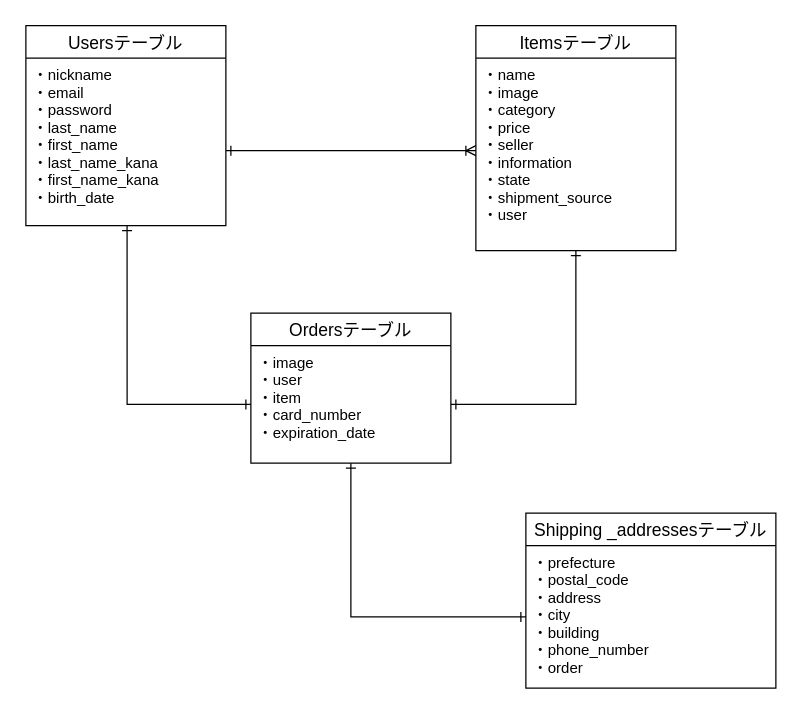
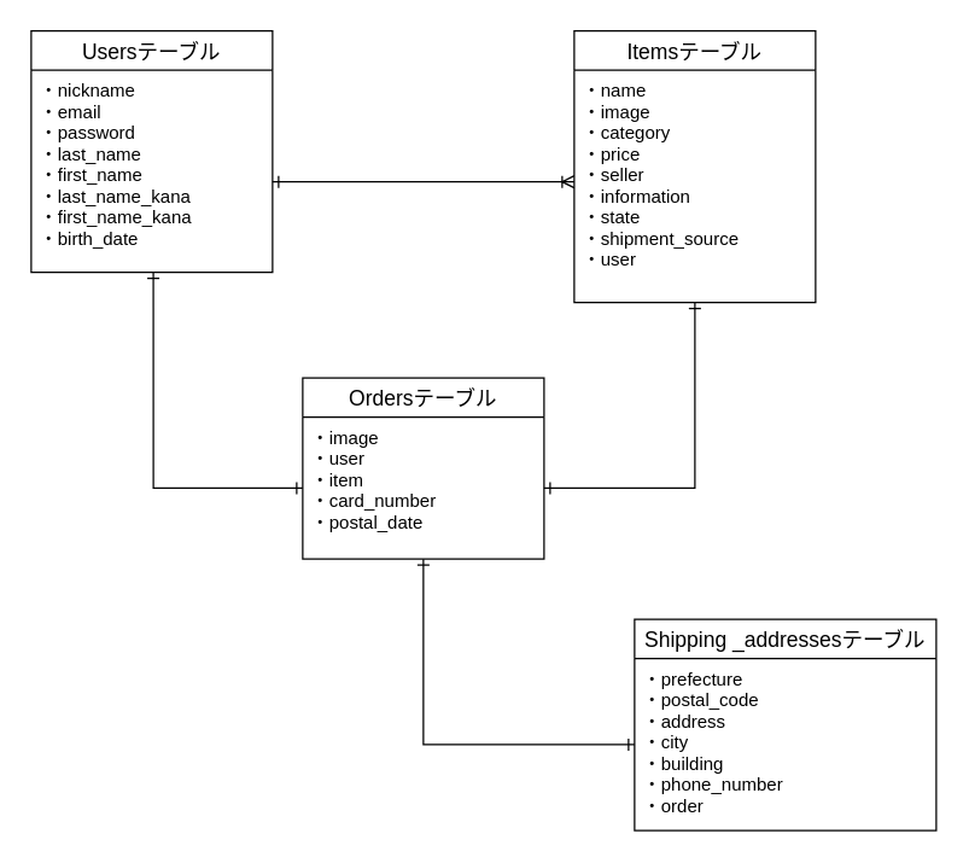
- <mxCell id="7" value="・image&#10;・user&#10;・item&#10;・card_number&#10;・expiration_date" style="text;strokeColor=none;fillColor=none;spacingLeft=4;spacingRight=4;overflow=hidden;rotatable=0;points=[[0,0.5],[1,0.5]];portConstraint=eastwest;fontSize=12;" parent="6" vertex="1"><mxGeometry y="26" width="160" height="94" as="geometry" /></mxCell>
+ <mxCell id="7" value="・image&#10;・user&#10;・item&#10;・card_number&#10;・postal_date" style="text;strokeColor=none;fillColor=none;spacingLeft=4;spacingRight=4;overflow=hidden;rotatable=0;points=[[0,0.5],[1,0.5]];portConstraint=eastwest;fontSize=12;" parent="6" vertex="1"><mxGeometry y="26" width="160" height="94" as="geometry" /></mxCell>
